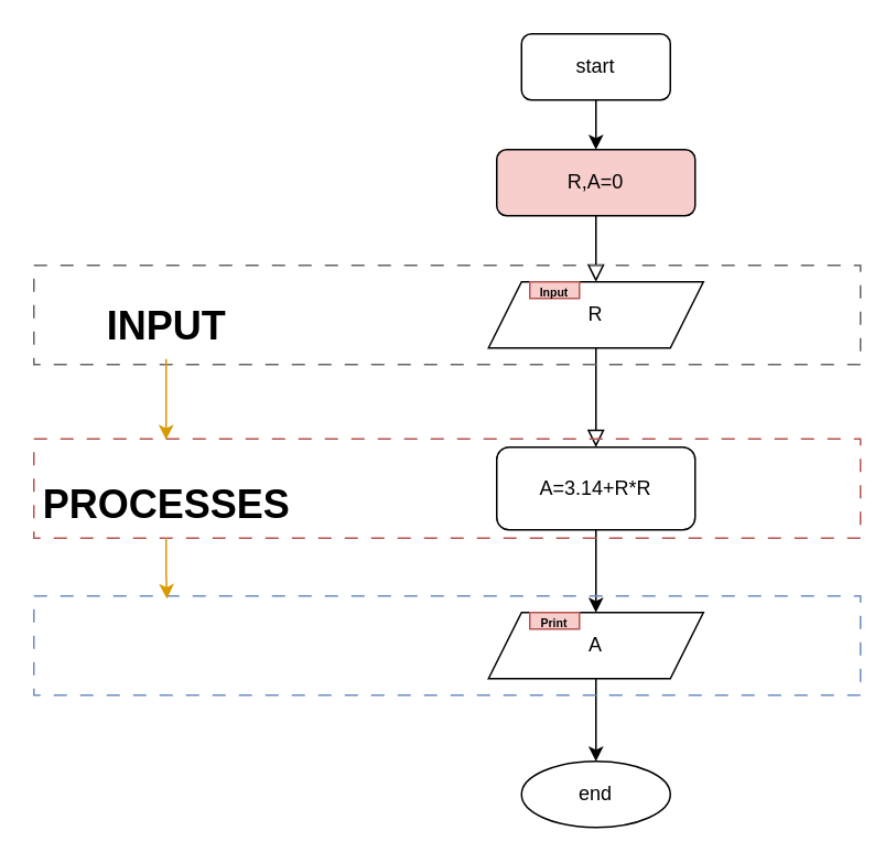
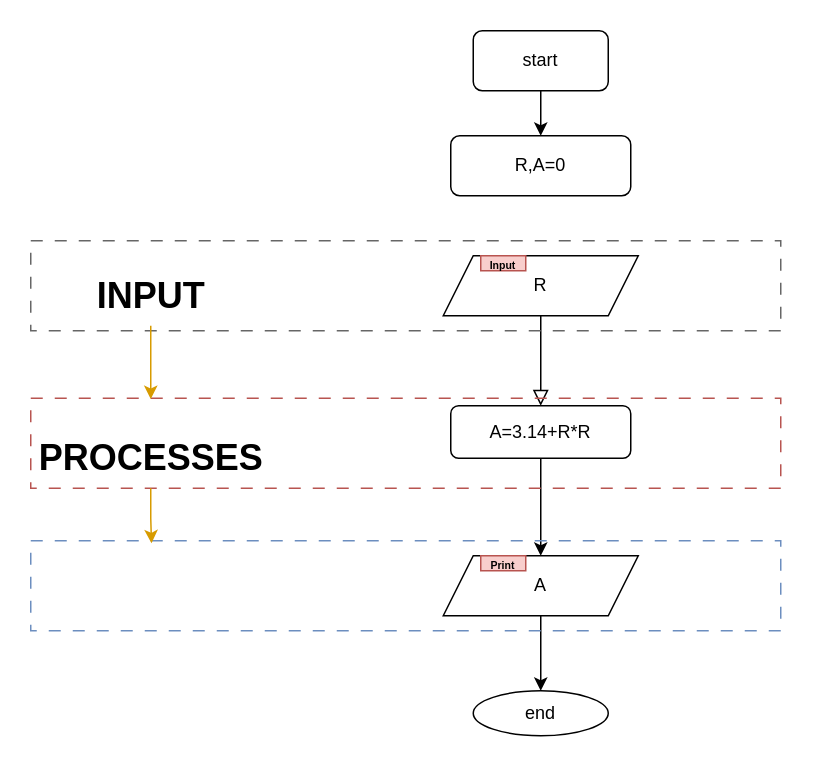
- <mxCell id="3" value="R,A=0" style="rounded=1;whiteSpace=wrap;html=1;fontSize=12;glass=0;strokeWidth=1;shadow=0;fillColor=#f8cecc;" parent="1" vertex="1"><mxGeometry x="300" y="90" width="120" height="40" as="geometry" /></mxCell>
+ <mxCell id="3" value="R,A=0" style="rounded=1;whiteSpace=wrap;html=1;fontSize=12;glass=0;strokeWidth=1;shadow=0;" parent="1" vertex="1"><mxGeometry x="300" y="90" width="120" height="40" as="geometry" /></mxCell>
- <mxCell id="6" value="" style="rounded=0;html=1;jettySize=auto;orthogonalLoop=1;fontSize=11;endArrow=block;endFill=0;endSize=8;strokeWidth=1;shadow=0;labelBackgroundColor=none;edgeStyle=orthogonalEdgeStyle;" edge="1" parent="1" source="3" target="12"><mxGeometry relative="1" as="geometry"><mxPoint x="360" y="160" as="sourcePoint" /><mxPoint x="360" y="270" as="targetPoint" /></mxGeometry></mxCell>
- <mxCell id="8" value="A=3.14+R*R" style="rounded=1;whiteSpace=wrap;html=1;fontSize=12;glass=0;strokeWidth=1;shadow=0;" vertex="1" parent="1"><mxGeometry x="300" y="270" width="120" height="50" as="geometry" /></mxCell>
+ <mxCell id="8" value="A=3.14+R*R" style="rounded=1;whiteSpace=wrap;html=1;fontSize=12;glass=0;strokeWidth=1;shadow=0;" vertex="1" parent="1"><mxGeometry x="300" y="270" width="120" height="35" as="geometry" /></mxCell>
- <mxCell id="10" value="end" style="ellipse;whiteSpace=wrap;html=1;" vertex="1" parent="1"><mxGeometry x="315" y="460" width="90" height="40" as="geometry" /></mxCell>
+ <mxCell id="10" value="end" style="ellipse;whiteSpace=wrap;html=1;" vertex="1" parent="1"><mxGeometry x="315" y="460" width="90" height="30" as="geometry" /></mxCell>
